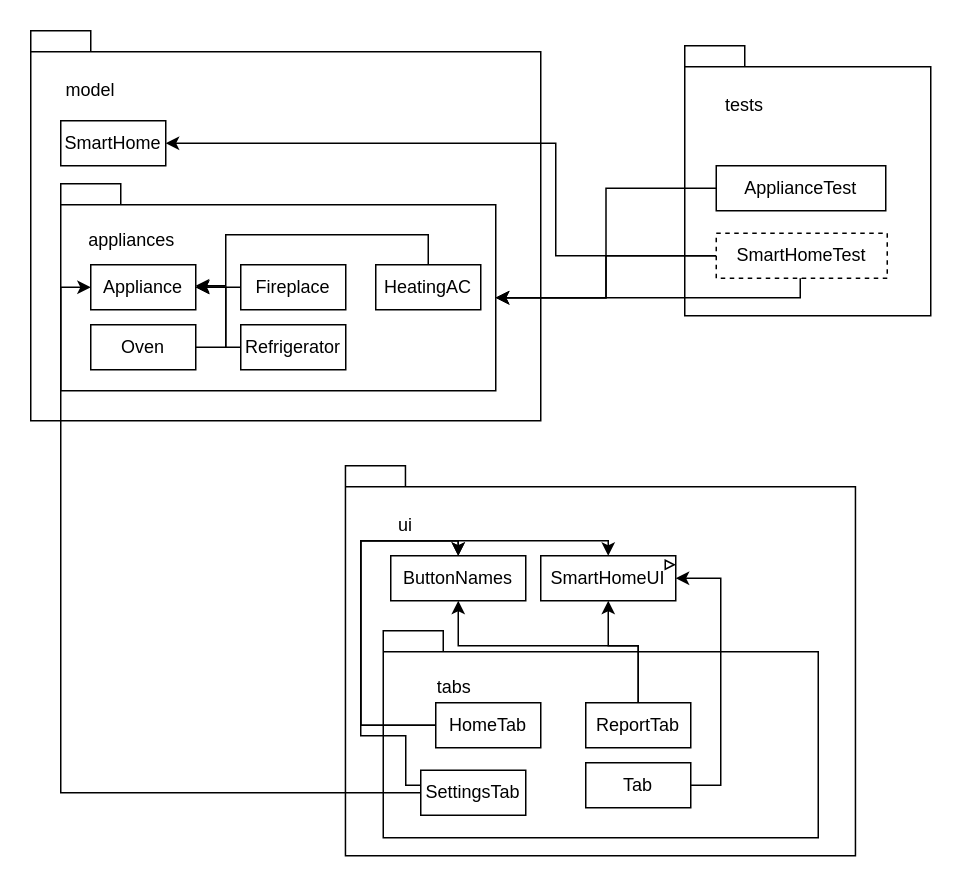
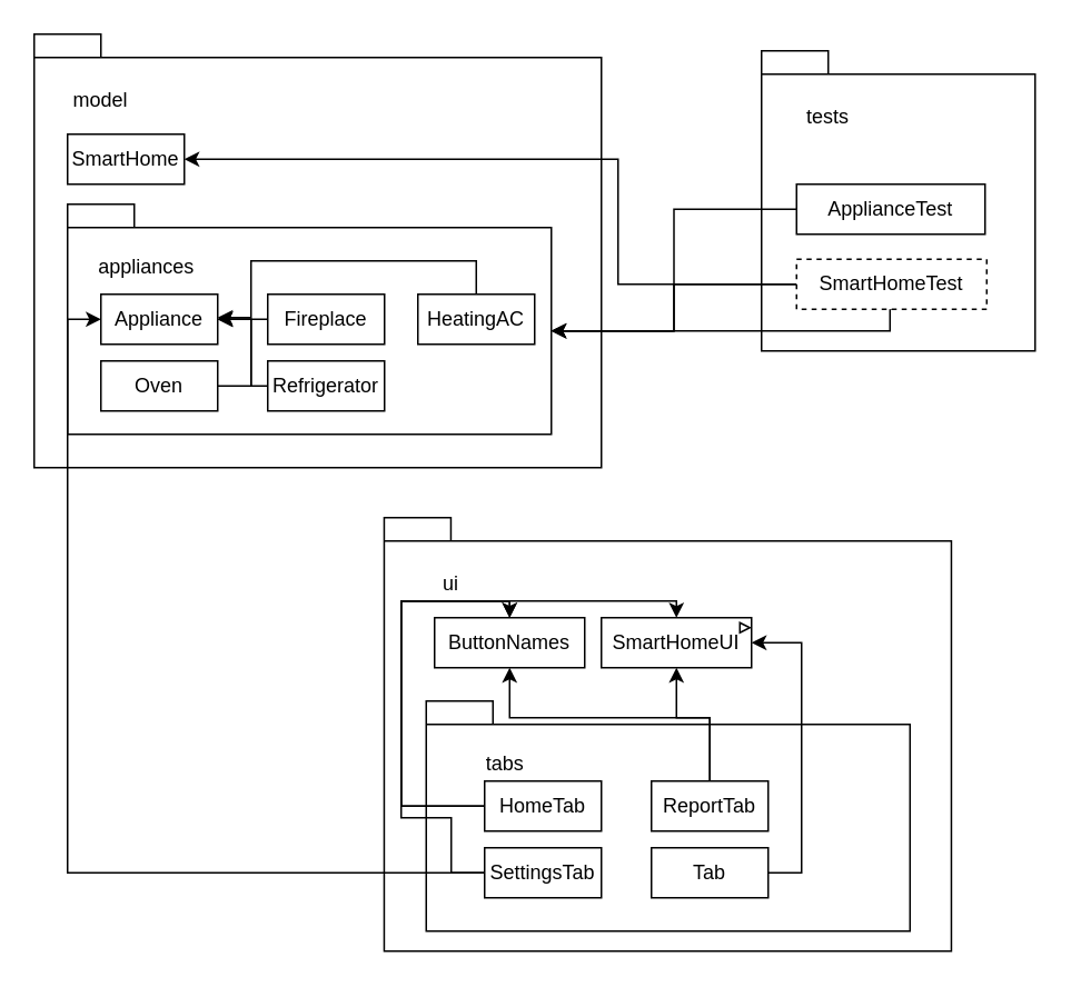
- <mxCell id="36" value="SettingsTab" style="rounded=0;whiteSpace=wrap;html=1;" vertex="1" parent="1"><mxGeometry x="280" y="513" width="70" height="30" as="geometry" /></mxCell>
+ <mxCell id="36" value="SettingsTab" style="rounded=0;whiteSpace=wrap;html=1;" vertex="1" parent="1"><mxGeometry x="290" y="508" width="70" height="30" as="geometry" /></mxCell>
